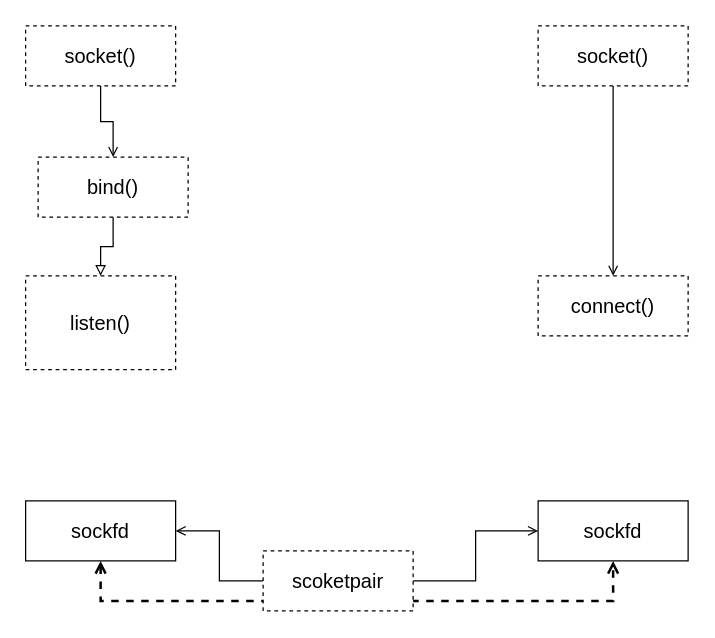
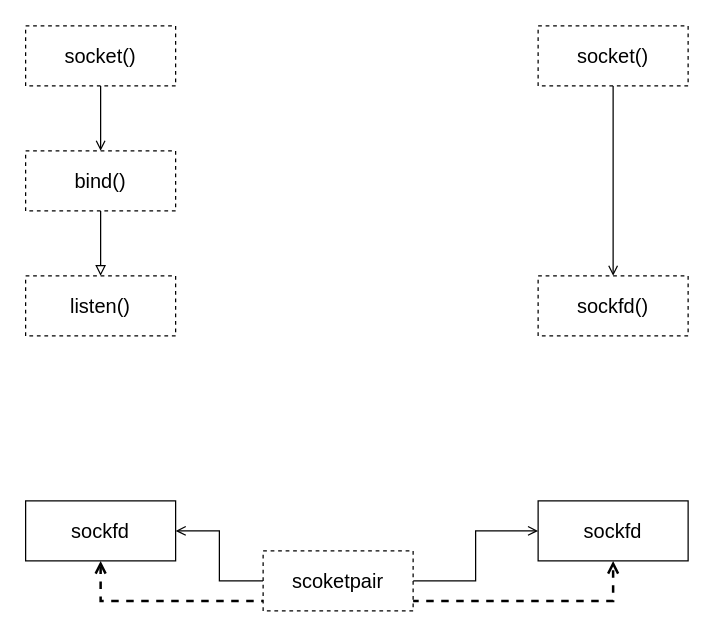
- <mxCell id="7" value="bind()" style="rounded=0;whiteSpace=wrap;html=1;strokeWidth=1;fontSize=16;dashed=1;" vertex="1" parent="1"><mxGeometry x="30" y="125" width="120" height="48" as="geometry" /></mxCell>
+ <mxCell id="7" value="bind()" style="rounded=0;whiteSpace=wrap;html=1;strokeWidth=1;fontSize=16;dashed=1;" vertex="1" parent="1"><mxGeometry x="20" y="120" width="120" height="48" as="geometry" /></mxCell>
- <mxCell id="9" value="connect()" style="rounded=0;whiteSpace=wrap;html=1;strokeWidth=1;fontSize=16;dashed=1;" vertex="1" parent="1"><mxGeometry x="430" y="220" width="120" height="48" as="geometry" /></mxCell>
+ <mxCell id="9" value="sockfd()" style="rounded=0;whiteSpace=wrap;html=1;strokeWidth=1;fontSize=16;dashed=1;" vertex="1" parent="1"><mxGeometry x="430" y="220" width="120" height="48" as="geometry" /></mxCell>
- <mxCell id="8" value="listen()" style="rounded=0;whiteSpace=wrap;html=1;strokeWidth=1;fontSize=16;dashed=1;" vertex="1" parent="1"><mxGeometry x="20" y="220" width="120" height="75" as="geometry" /></mxCell>
+ <mxCell id="8" value="listen()" style="rounded=0;whiteSpace=wrap;html=1;strokeWidth=1;fontSize=16;dashed=1;" vertex="1" parent="1"><mxGeometry x="20" y="220" width="120" height="48" as="geometry" /></mxCell>
